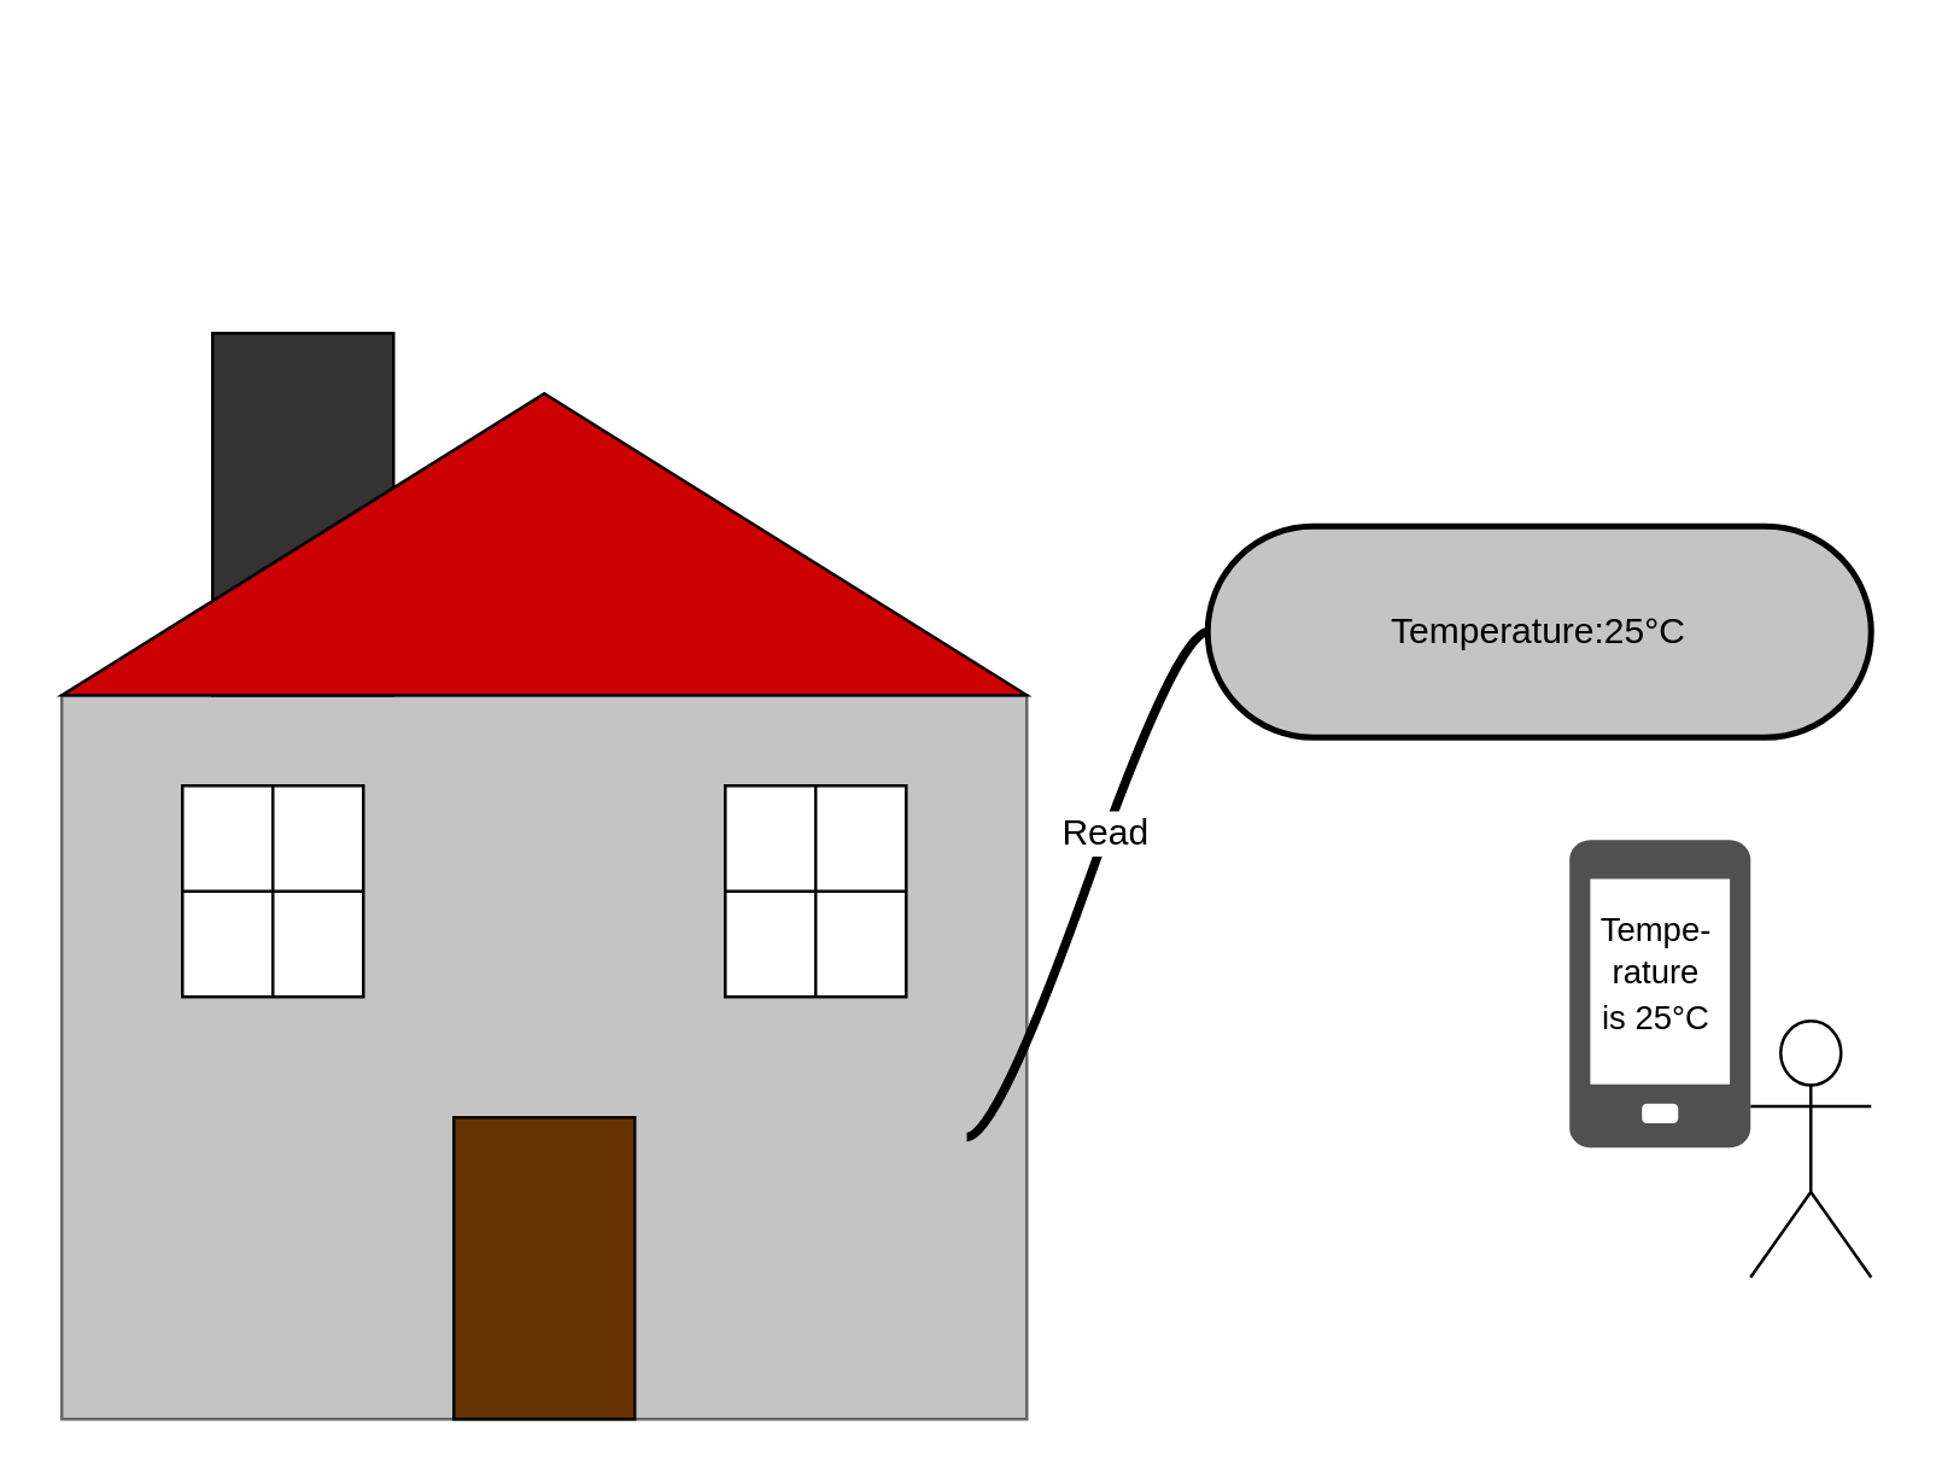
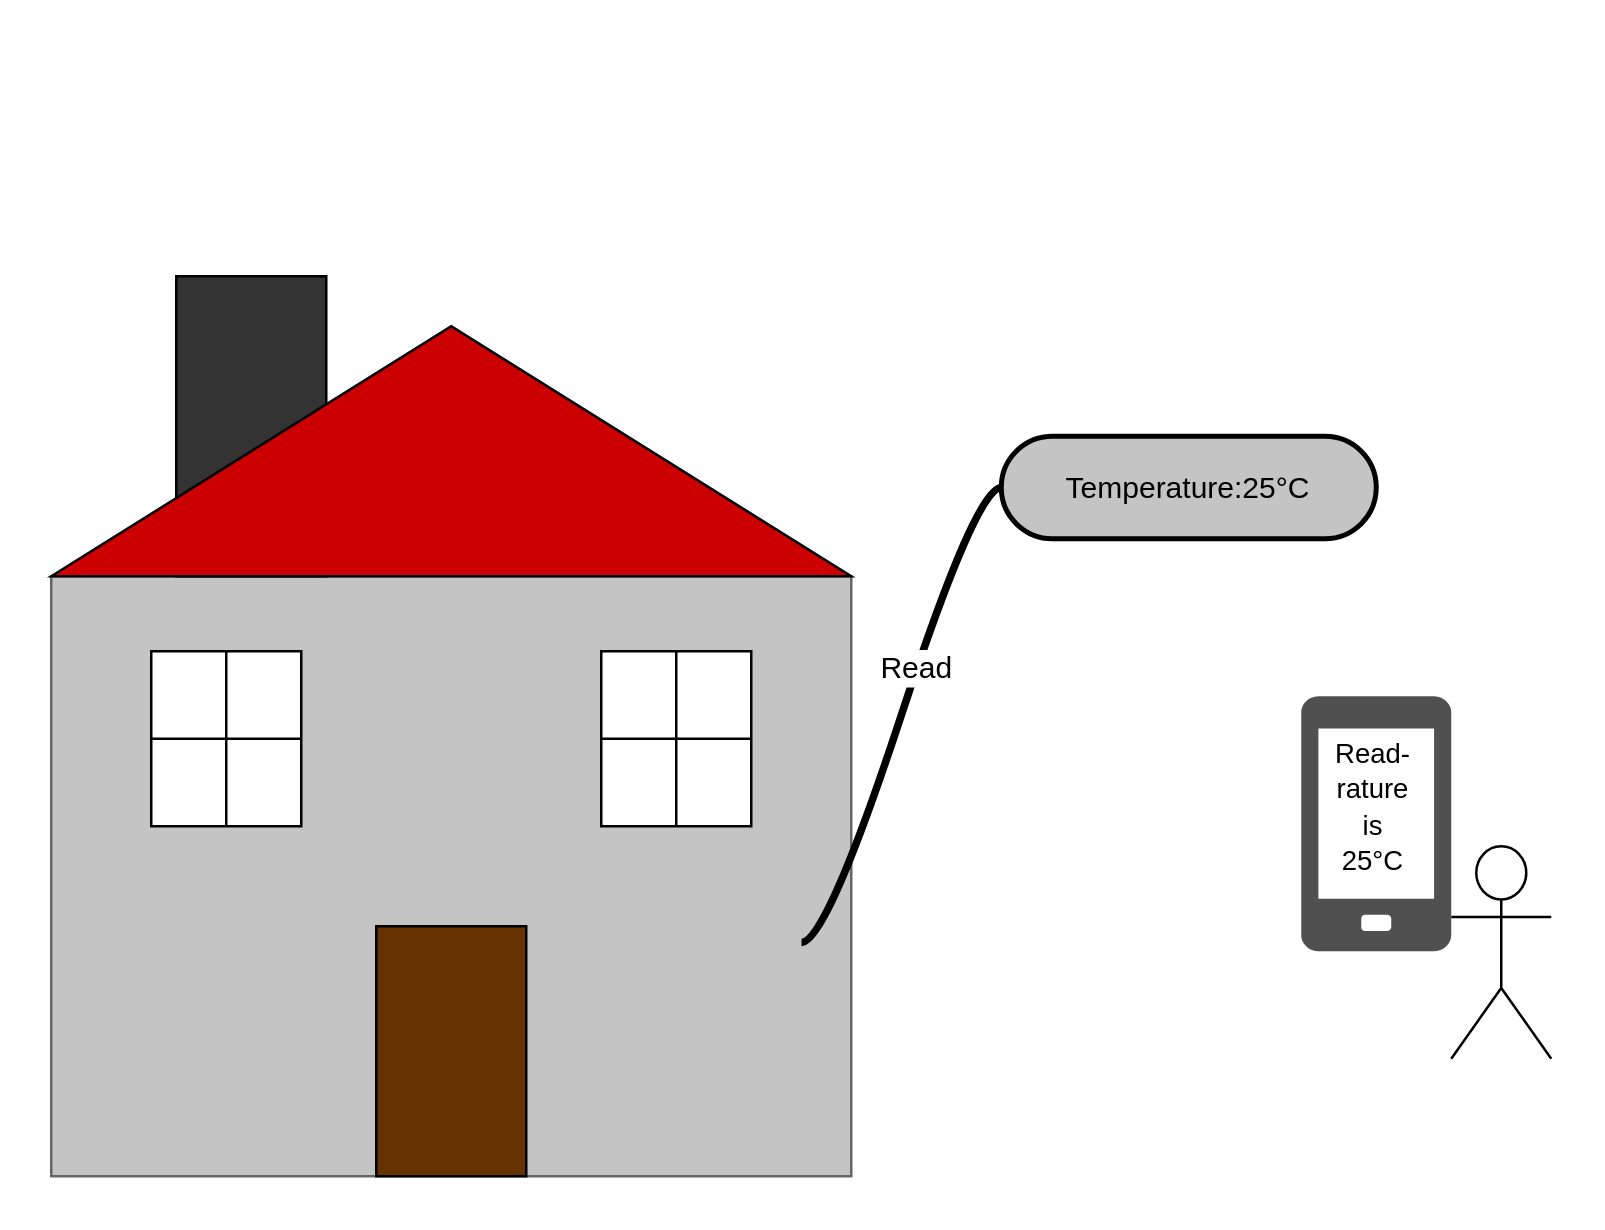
- <mxCell id="15" value="Temperature:25°C" style="whiteSpace=wrap;html=1;rounded=1;arcSize=50;align=center;verticalAlign=middle;container=1;recursiveResize=0;strokeWidth=2;autosize=1;spacing=4;treeFolding=1;fillColor=#C4C4C4;" vertex="1" parent="1"><mxGeometry x="400" y="174" width="220" height="70" as="geometry" /></mxCell>
+ <mxCell id="15" value="Temperature:25°C" style="whiteSpace=wrap;html=1;rounded=1;arcSize=50;align=center;verticalAlign=middle;container=1;recursiveResize=0;strokeWidth=2;autosize=1;spacing=4;treeFolding=1;fillColor=#C4C4C4;" vertex="1" parent="1"><mxGeometry x="400" y="174" width="150" height="41" as="geometry" /></mxCell>
- <mxCell id="14" value="&lt;font style=&quot;font-size: 11px&quot;&gt;Tempe-&lt;/font&gt;&lt;div&gt;&lt;font style=&quot;font-size: 11px&quot;&gt;rature is 25°C&lt;/font&gt;&lt;/div&gt;" style="text;html=1;strokeColor=none;fillColor=none;align=center;verticalAlign=middle;whiteSpace=wrap;" vertex="1" parent="1"><mxGeometry x="538" y="288" width="22" height="68" as="geometry" /></mxCell>
+ <mxCell id="14" value="&lt;font style=&quot;font-size: 11px&quot;&gt;Read-&lt;/font&gt;&lt;div&gt;&lt;font style=&quot;font-size: 11px&quot;&gt;rature is 25°C&lt;/font&gt;&lt;/div&gt;" style="text;html=1;strokeColor=none;fillColor=none;align=center;verticalAlign=middle;whiteSpace=wrap;" vertex="1" parent="1"><mxGeometry x="538" y="288" width="22" height="68" as="geometry" /></mxCell>
